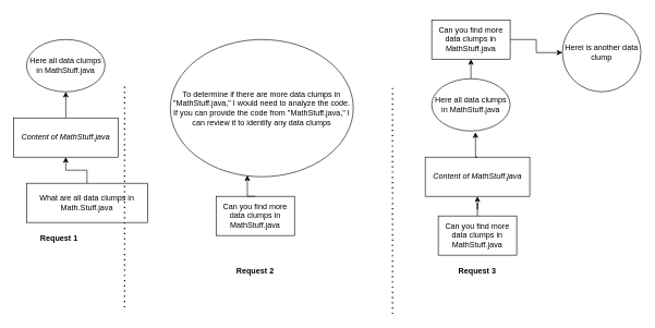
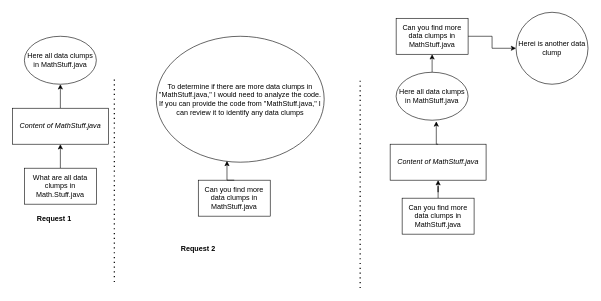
- <mxCell id="4" value="What are all data clumps in Math.Stuff.java" style="rounded=0;whiteSpace=wrap;html=1;" vertex="1" parent="1"><mxGeometry x="40" y="280" width="185" height="60" as="geometry" /></mxCell>
+ <mxCell id="4" value="What are all data clumps in Math.Stuff.java" style="rounded=0;whiteSpace=wrap;html=1;" vertex="1" parent="1"><mxGeometry x="40" y="280" width="120" height="60" as="geometry" /></mxCell>
- <mxCell id="22" value="Request 2" style="text;html=1;strokeColor=none;fillColor=none;align=center;verticalAlign=middle;whiteSpace=wrap;rounded=0;fontStyle=1" vertex="1" parent="1"><mxGeometry x="360" y="400" width="60" height="30" as="geometry" /></mxCell>
+ <mxCell id="22" value="Request 2" style="text;html=1;strokeColor=none;fillColor=none;align=center;verticalAlign=middle;whiteSpace=wrap;rounded=0;fontStyle=1" vertex="1" parent="1"><mxGeometry x="300" y="400" width="60" height="30" as="geometry" /></mxCell>
- <mxCell id="23" value="Request 3" style="text;html=1;strokeColor=none;fillColor=none;align=center;verticalAlign=middle;whiteSpace=wrap;rounded=0;fontStyle=1" vertex="1" parent="1"><mxGeometry x="700" y="400" width="60" height="30" as="geometry" /></mxCell>
